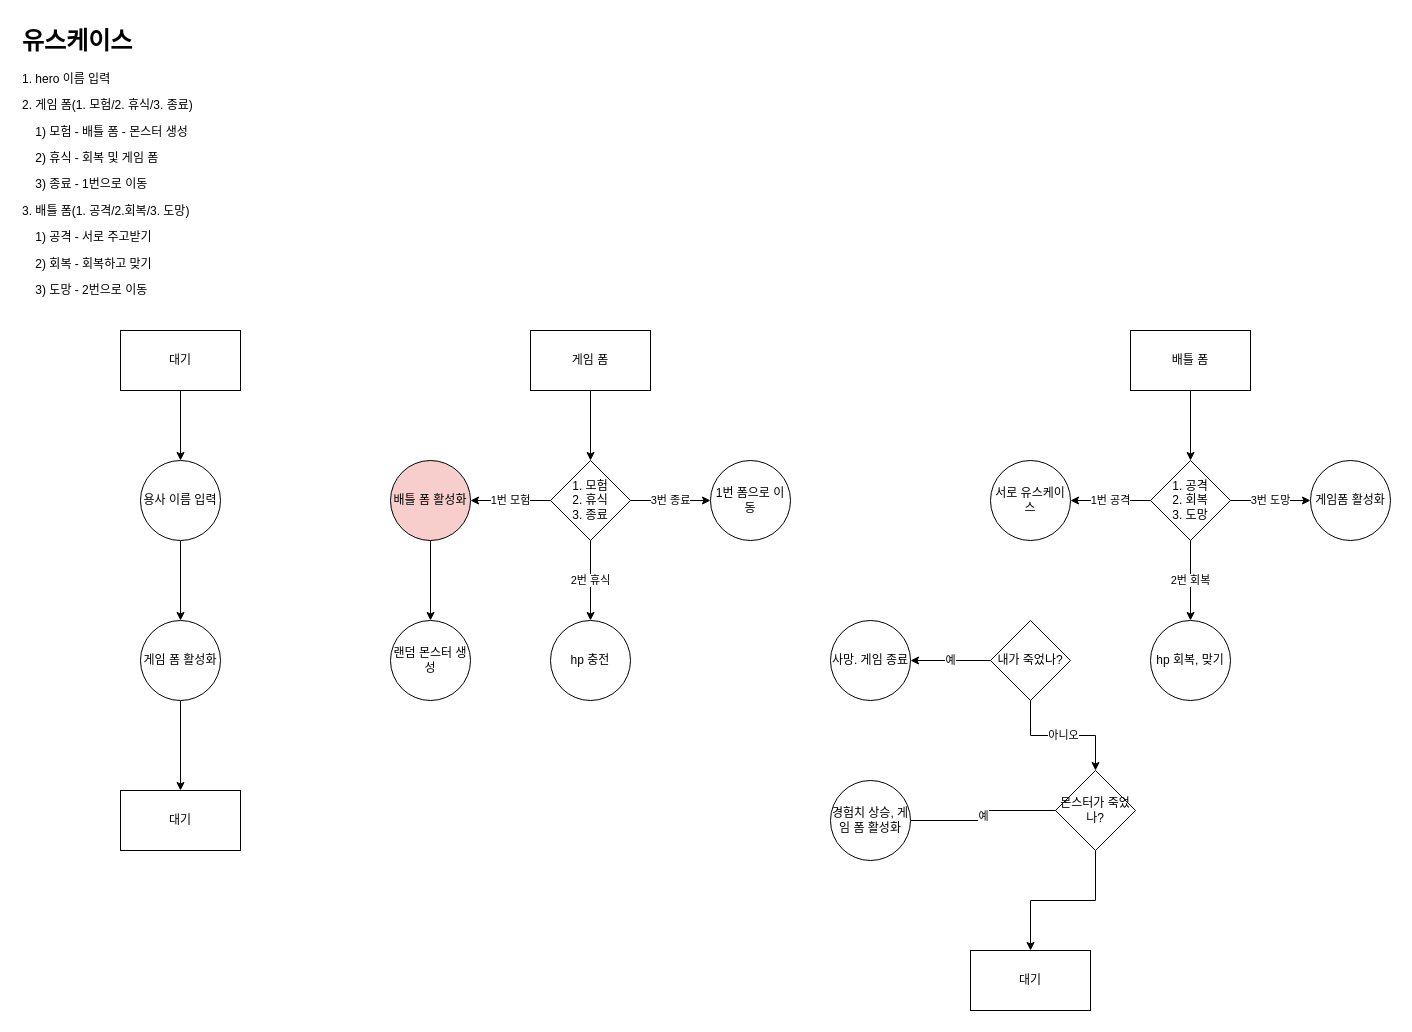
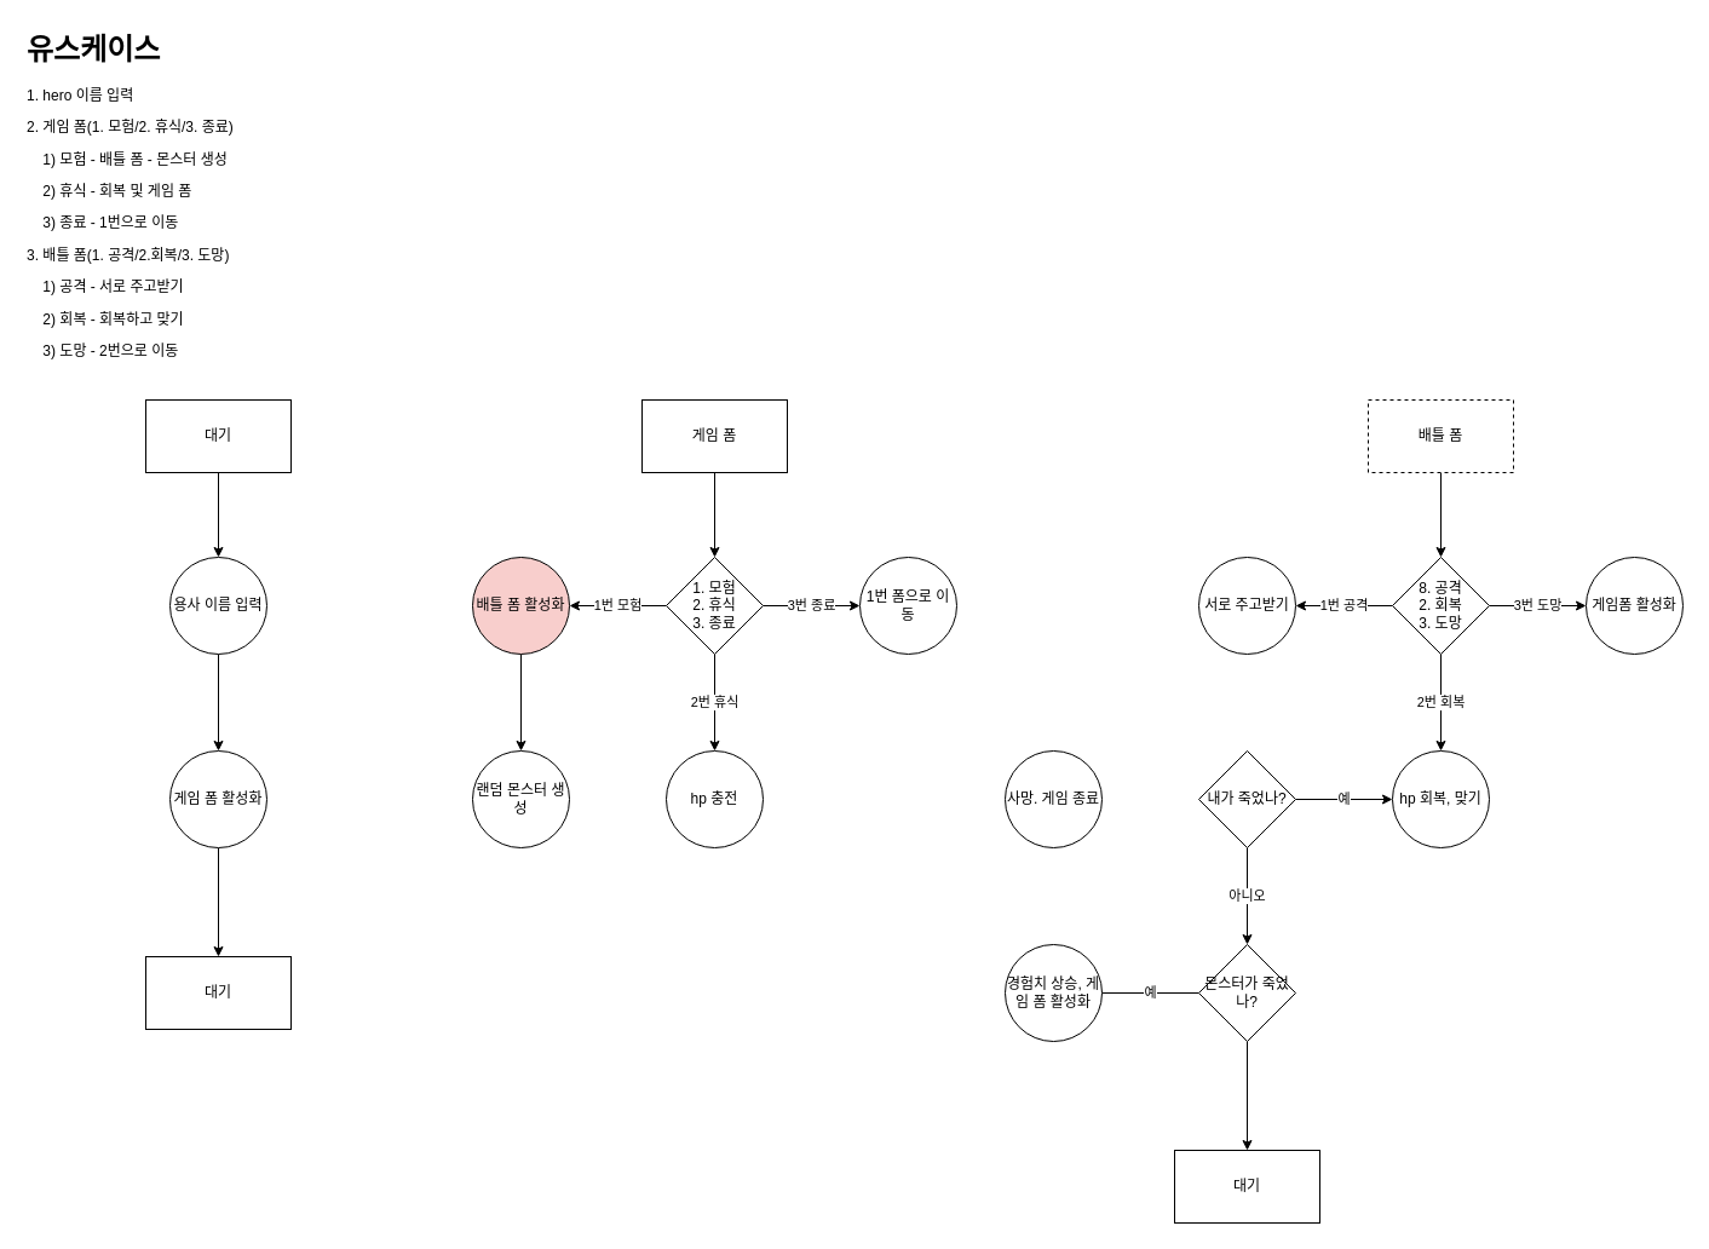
- <mxCell id="22" value="배틀 폼" style="rounded=0;whiteSpace=wrap;html=1;" vertex="1" parent="1"><mxGeometry x="1130" y="330" width="120" height="60" as="geometry" /></mxCell>
+ <mxCell id="22" value="배틀 폼" style="rounded=0;whiteSpace=wrap;html=1;dashed=1;" vertex="1" parent="1"><mxGeometry x="1130" y="330" width="120" height="60" as="geometry" /></mxCell>
- <mxCell id="27" value="서로 유스케이스" style="ellipse;whiteSpace=wrap;html=1;rounded=0;" vertex="1" parent="1"><mxGeometry x="990" y="460" width="80" height="80" as="geometry" /></mxCell>
+ <mxCell id="27" value="서로 주고받기" style="ellipse;whiteSpace=wrap;html=1;rounded=0;" vertex="1" parent="1"><mxGeometry x="990" y="460" width="80" height="80" as="geometry" /></mxCell>
- <mxCell id="26" value="1. 공격&lt;div&gt;2. 회복&lt;/div&gt;&lt;div&gt;3. 도망&lt;/div&gt;" style="rhombus;whiteSpace=wrap;html=1;rounded=0;" vertex="1" parent="1"><mxGeometry x="1150" y="460" width="80" height="80" as="geometry" /></mxCell>
+ <mxCell id="26" value="8. 공격&lt;div&gt;2. 회복&lt;/div&gt;&lt;div&gt;3. 도망&lt;/div&gt;" style="rhombus;whiteSpace=wrap;html=1;rounded=0;" vertex="1" parent="1"><mxGeometry x="1150" y="460" width="80" height="80" as="geometry" /></mxCell>
- <mxCell id="29" value="예" style="edgeStyle=orthogonalEdgeStyle;rounded=0;orthogonalLoop=1;jettySize=auto;html=1;" edge="1" parent="1" source="30" target="34"><mxGeometry relative="1" as="geometry" /></mxCell>
+ <mxCell id="29" value="예" style="edgeStyle=orthogonalEdgeStyle;rounded=0;orthogonalLoop=1;jettySize=auto;html=1;" edge="1" parent="1" source="30" target="37"><mxGeometry relative="1" as="geometry" /></mxCell>
- <mxCell id="33" value="몬스터가 죽었나?" style="rhombus;whiteSpace=wrap;html=1;rounded=0;" vertex="1" parent="1"><mxGeometry x="1055" y="770" width="80" height="80" as="geometry" /></mxCell>
+ <mxCell id="33" value="몬스터가 죽었나?" style="rhombus;whiteSpace=wrap;html=1;rounded=0;" vertex="1" parent="1"><mxGeometry x="990" y="780" width="80" height="80" as="geometry" /></mxCell>
